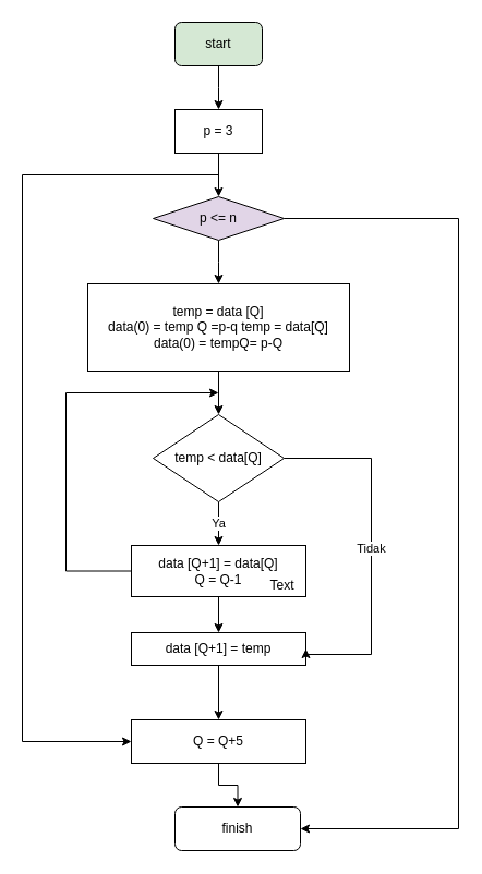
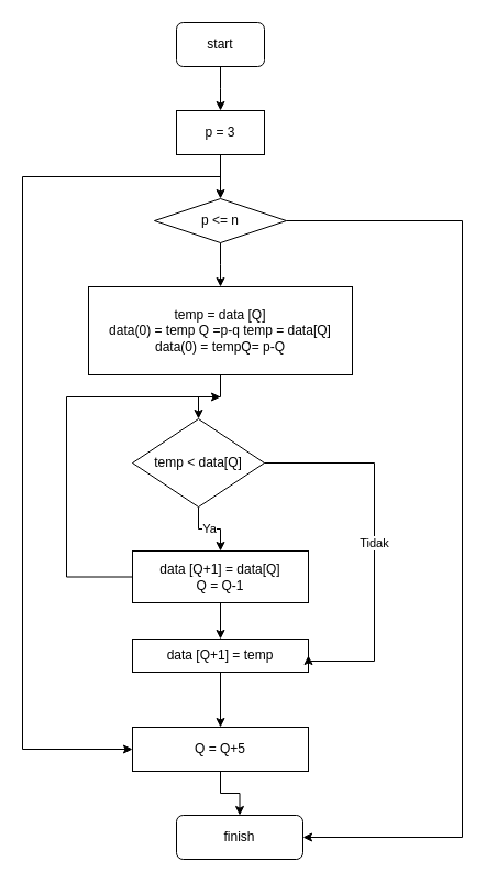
- <mxCell id="3" value="start" style="rounded=1;whiteSpace=wrap;html=1;fontSize=12;glass=0;strokeWidth=1;shadow=0;fillColor=#d5e8d4;" parent="1" vertex="1"><mxGeometry x="160" y="20" width="80" height="40" as="geometry" /></mxCell>
+ <mxCell id="3" value="start" style="rounded=1;whiteSpace=wrap;html=1;fontSize=12;glass=0;strokeWidth=1;shadow=0;" parent="1" vertex="1"><mxGeometry x="160" y="20" width="80" height="40" as="geometry" /></mxCell>
- <mxCell id="21" value="p &amp;lt;= n" style="rhombus;whiteSpace=wrap;html=1;fillColor=#e1d5e7;" vertex="1" parent="1"><mxGeometry x="140" y="180" width="120" height="40" as="geometry" /></mxCell>
+ <mxCell id="21" value="p &amp;lt;= n" style="rhombus;whiteSpace=wrap;html=1;" vertex="1" parent="1"><mxGeometry x="140" y="180" width="120" height="40" as="geometry" /></mxCell>
- <mxCell id="18" value="temp &amp;lt; data[Q]" style="rhombus;whiteSpace=wrap;html=1;" vertex="1" parent="1"><mxGeometry x="140" y="380" width="120" height="80" as="geometry" /></mxCell>
+ <mxCell id="18" value="temp &amp;lt; data[Q]" style="rhombus;whiteSpace=wrap;html=1;" vertex="1" parent="1"><mxGeometry x="120" y="380" width="120" height="80" as="geometry" /></mxCell>
- <mxCell id="10" value="Text" style="text;html=1;align=center;verticalAlign=middle;resizable=0;points=[];autosize=1;" vertex="1" parent="9"><mxGeometry x="118" y="27" width="40" height="20" as="geometry" /></mxCell>
